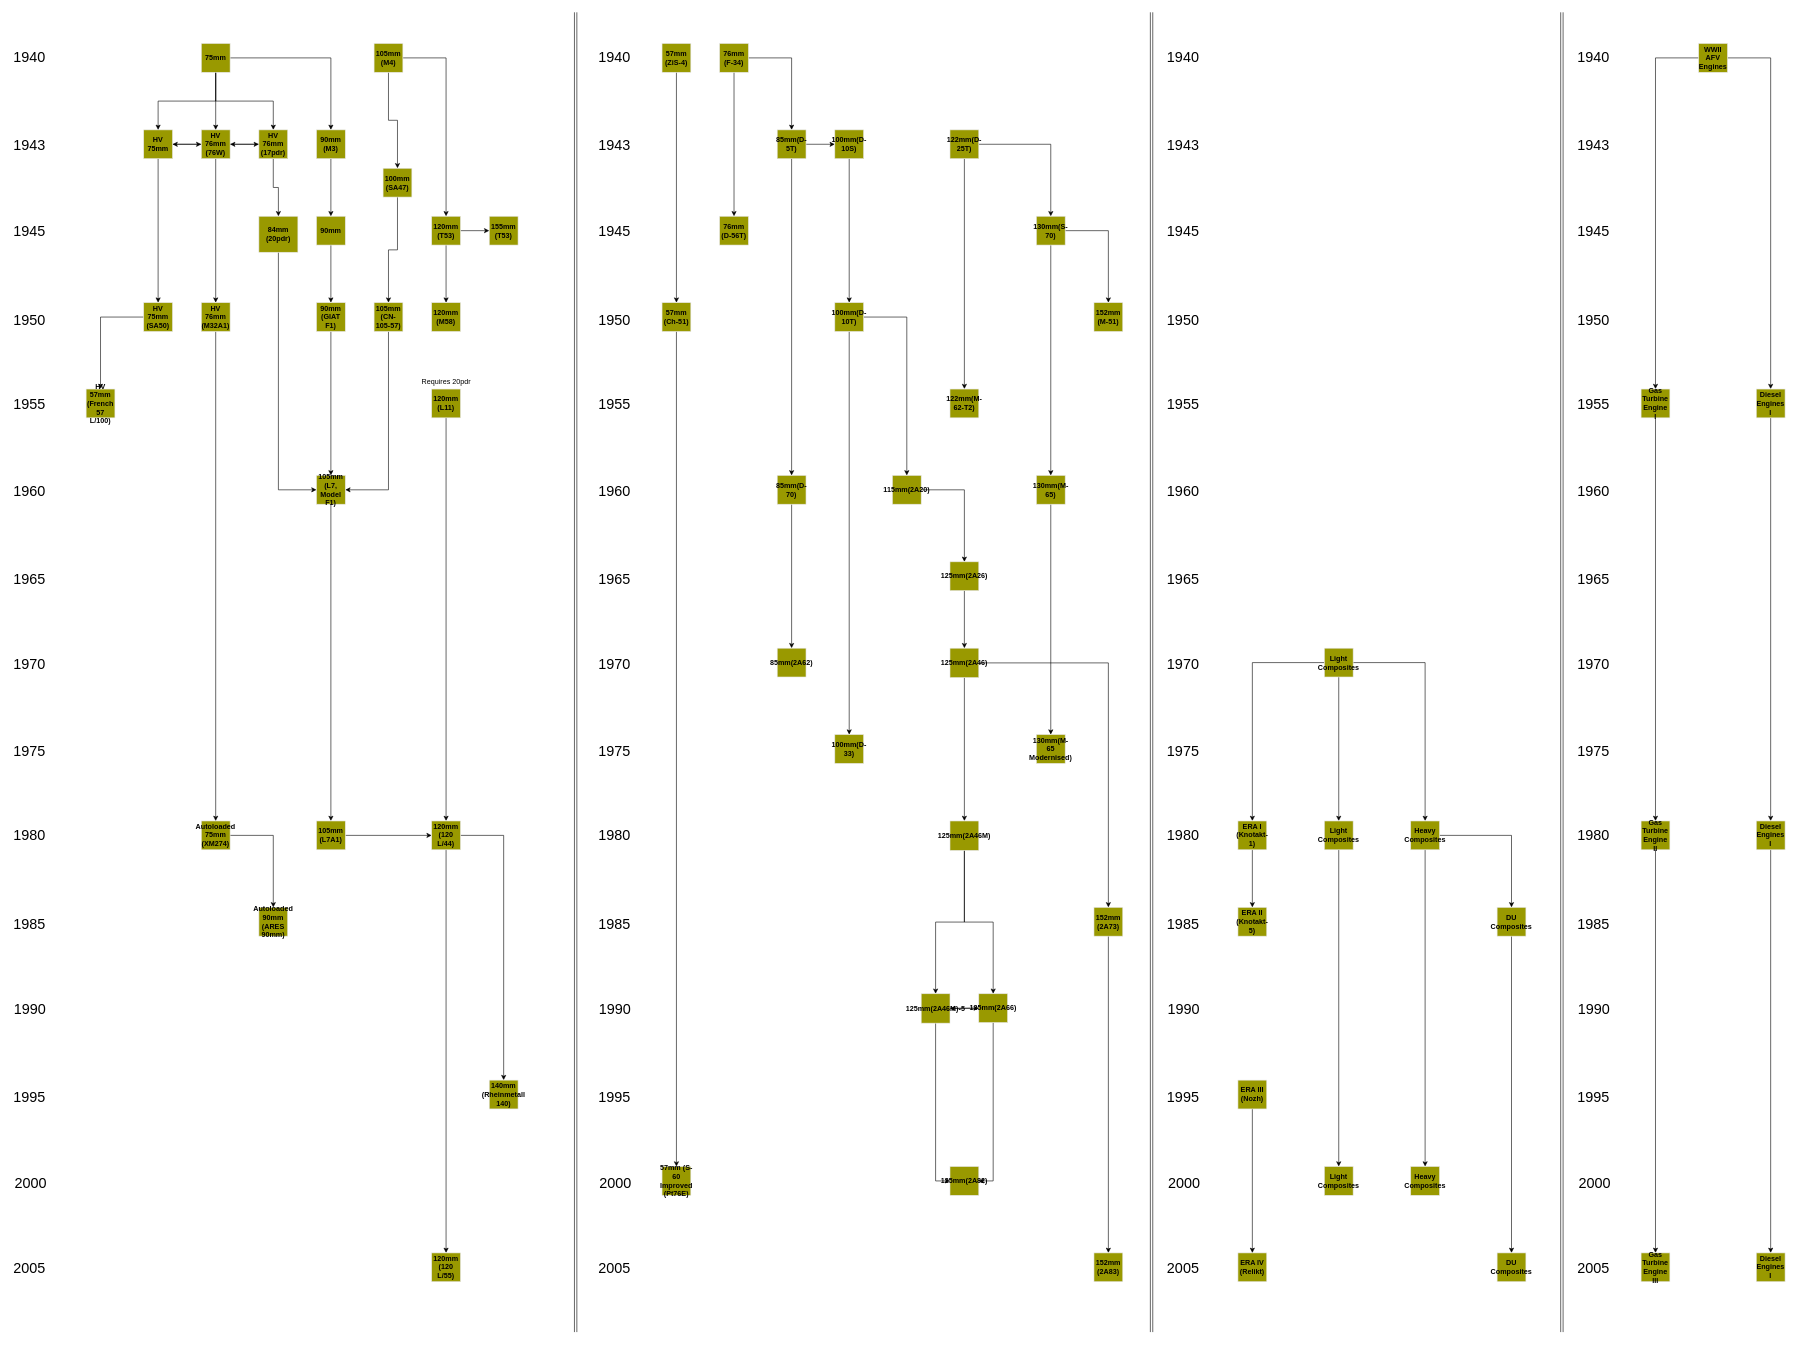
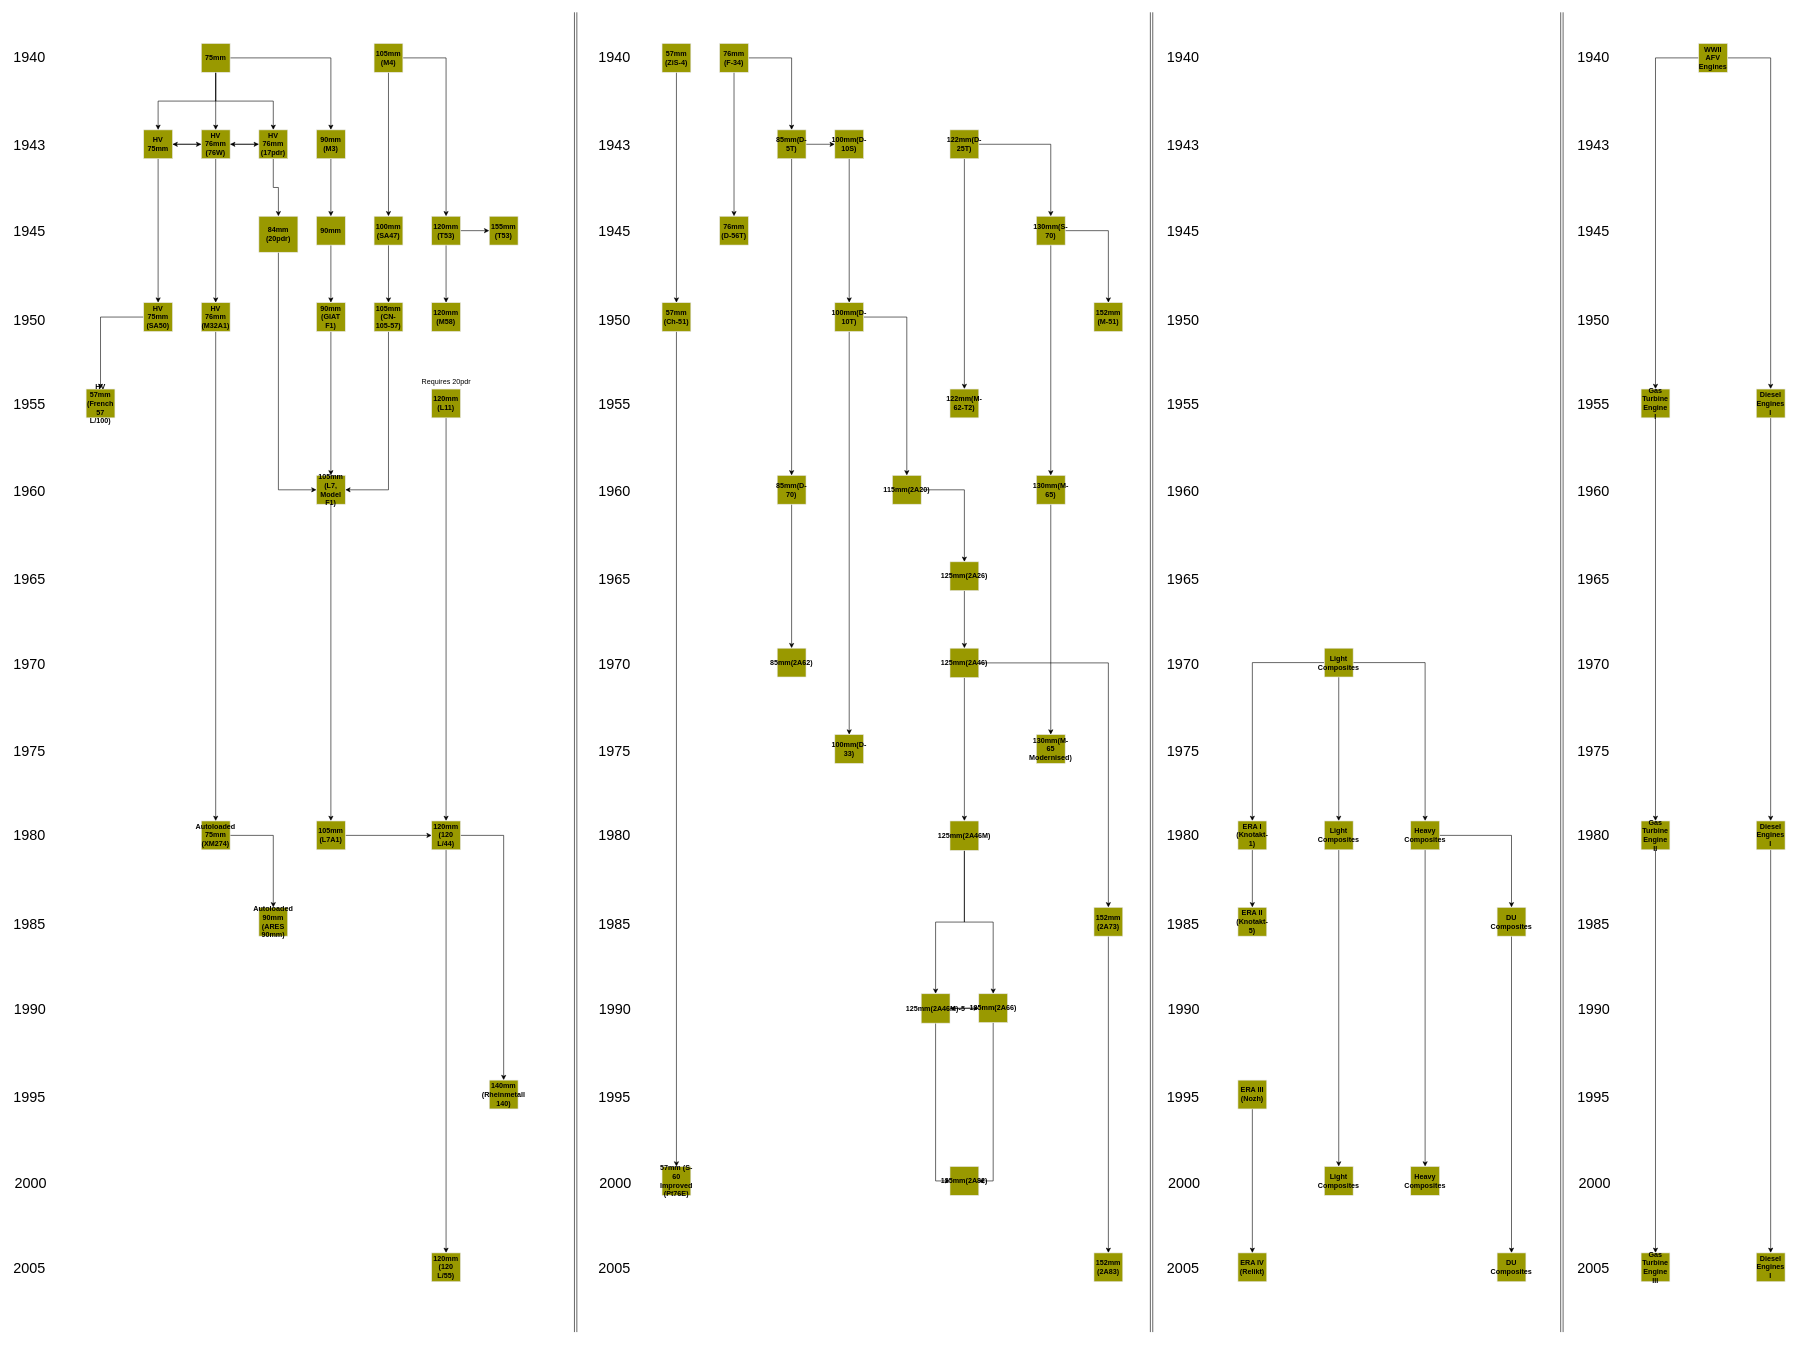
- <mxCell id="59" value="100mm (SA47)" style="rounded=0;whiteSpace=wrap;html=1;strokeColor=#E6E6E6;fillColor=#999900;arcSize=6;fontStyle=1" parent="1" vertex="1"><mxGeometry x="638" y="280" width="48" height="48" as="geometry" /></mxCell>
+ <mxCell id="59" value="100mm (SA47)" style="rounded=0;whiteSpace=wrap;html=1;strokeColor=#E6E6E6;fillColor=#999900;arcSize=6;fontStyle=1" parent="1" vertex="1"><mxGeometry x="623" y="360" width="48" height="48" as="geometry" /></mxCell>
